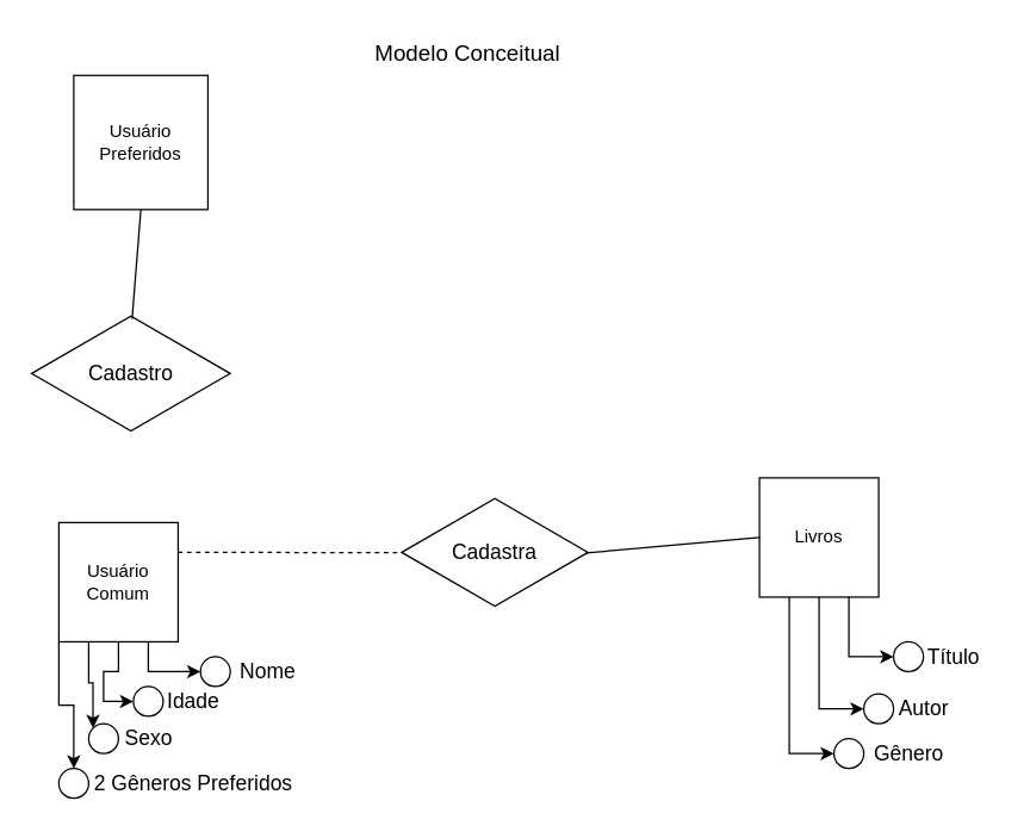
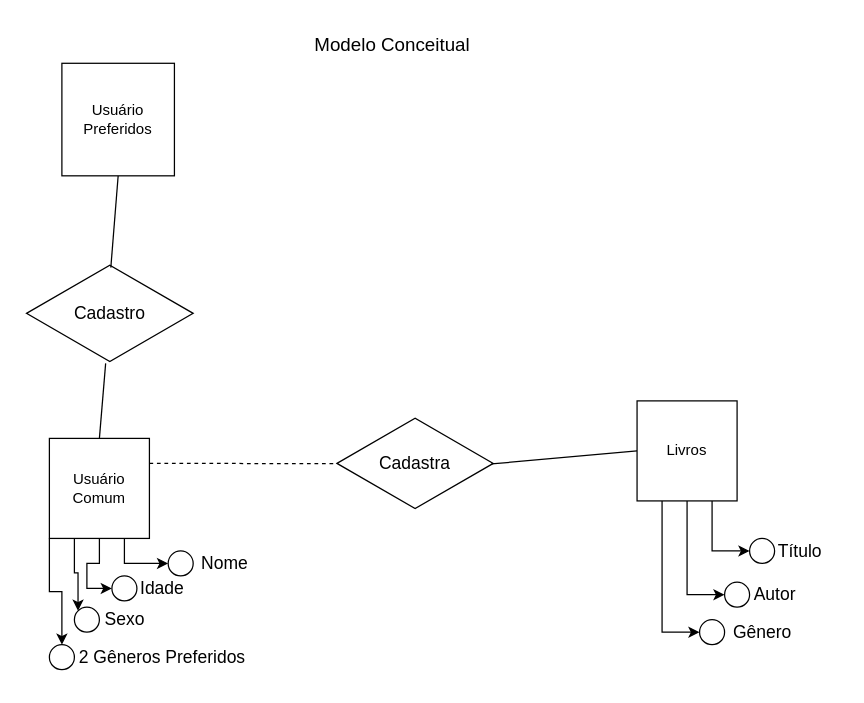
+ <mxCell id="17" value="" style="endArrow=none;html=1;rounded=0;exitX=0.5;exitY=0;exitDx=0;exitDy=0;" edge="1" parent="1" source="28" target="12"><mxGeometry width="50" height="50" relative="1" as="geometry"><mxPoint x="87" y="310" as="sourcePoint" /><mxPoint x="89" y="370" as="targetPoint" /></mxGeometry></mxCell>
